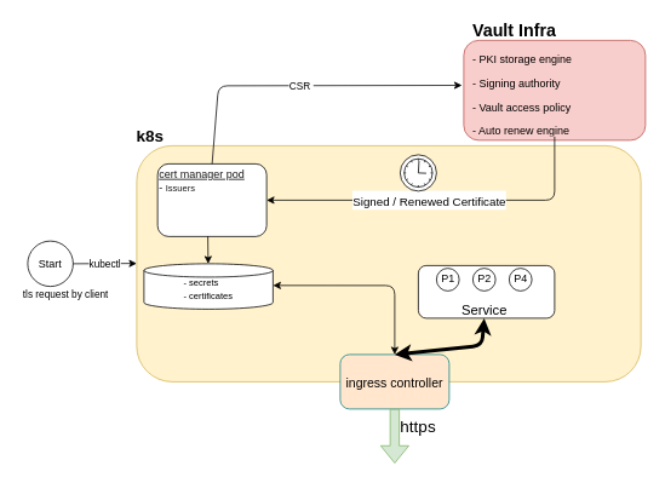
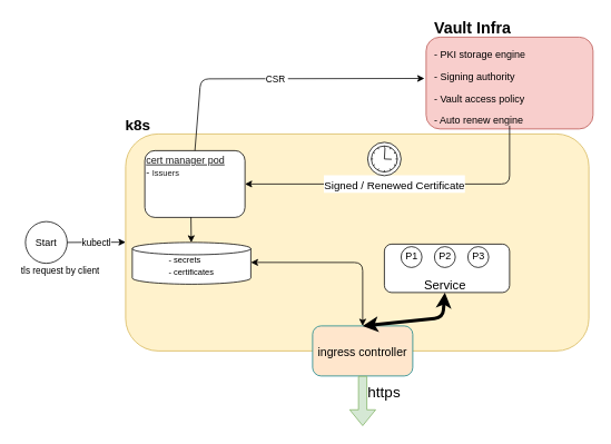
- <mxCell id="22" value="&lt;font style=&quot;font-size: 12px&quot;&gt;P4&lt;/font&gt;" style="text;html=1;strokeColor=none;fillColor=none;align=center;verticalAlign=middle;whiteSpace=wrap;rounded=0;fontSize=18;" parent="1" vertex="1"><mxGeometry x="552.5" y="295" width="40" height="20" as="geometry" /></mxCell>
+ <mxCell id="22" value="&lt;font style=&quot;font-size: 12px&quot;&gt;P3&lt;/font&gt;" style="text;html=1;strokeColor=none;fillColor=none;align=center;verticalAlign=middle;whiteSpace=wrap;rounded=0;fontSize=18;" parent="1" vertex="1"><mxGeometry x="552.5" y="295" width="40" height="20" as="geometry" /></mxCell>
